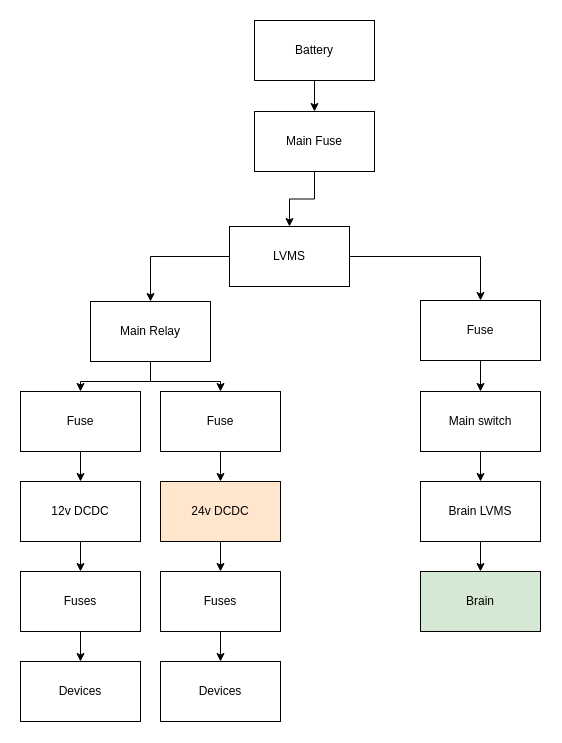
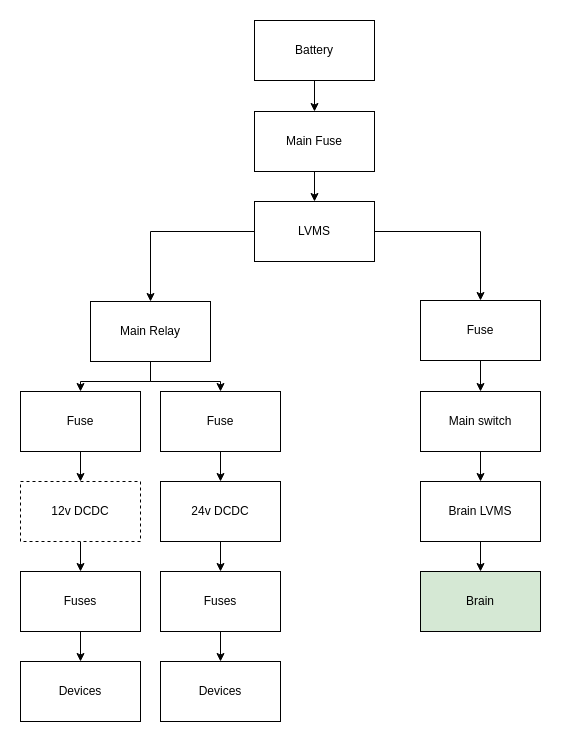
- <mxCell id="6" value="LVMS" style="rounded=0;whiteSpace=wrap;html=1;" parent="1" vertex="1"><mxGeometry x="229" y="226" width="120" height="60" as="geometry" /></mxCell>
+ <mxCell id="6" value="LVMS" style="rounded=0;whiteSpace=wrap;html=1;" parent="1" vertex="1"><mxGeometry x="254" y="201" width="120" height="60" as="geometry" /></mxCell>
- <mxCell id="22" value="12v DCDC" style="rounded=0;whiteSpace=wrap;html=1;" parent="1" vertex="1"><mxGeometry x="20" y="481" width="120" height="60" as="geometry" /></mxCell>
+ <mxCell id="22" value="12v DCDC" style="rounded=0;whiteSpace=wrap;html=1;dashed=1;" parent="1" vertex="1"><mxGeometry x="20" y="481" width="120" height="60" as="geometry" /></mxCell>
- <mxCell id="24" value="24v DCDC" style="rounded=0;whiteSpace=wrap;html=1;fillColor=#ffe6cc;" parent="1" vertex="1"><mxGeometry x="160" y="481" width="120" height="60" as="geometry" /></mxCell>
+ <mxCell id="24" value="24v DCDC" style="rounded=0;whiteSpace=wrap;html=1;" parent="1" vertex="1"><mxGeometry x="160" y="481" width="120" height="60" as="geometry" /></mxCell>
